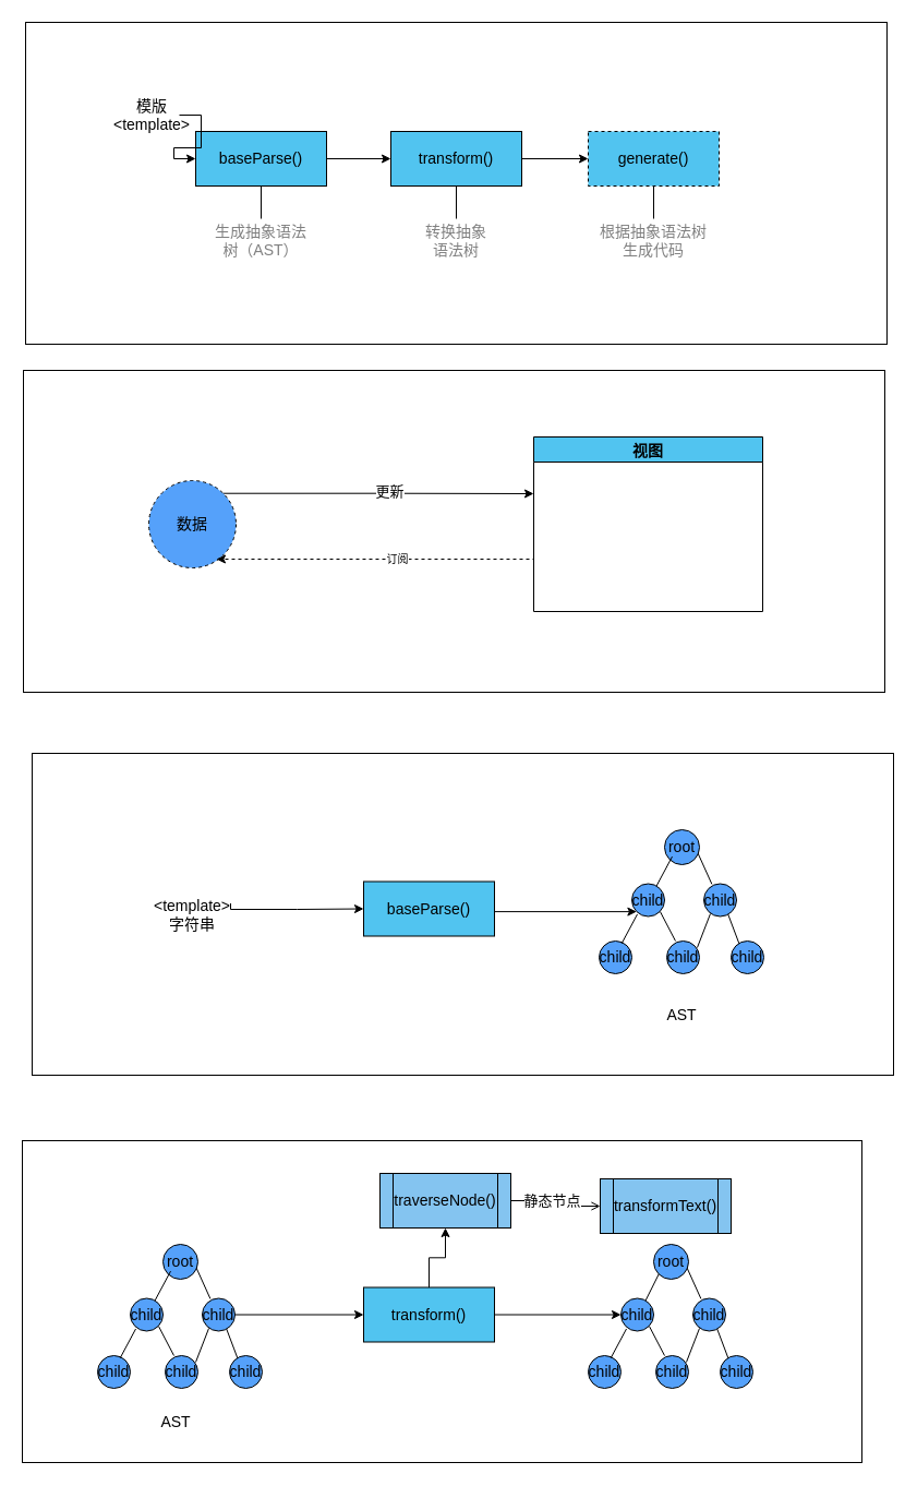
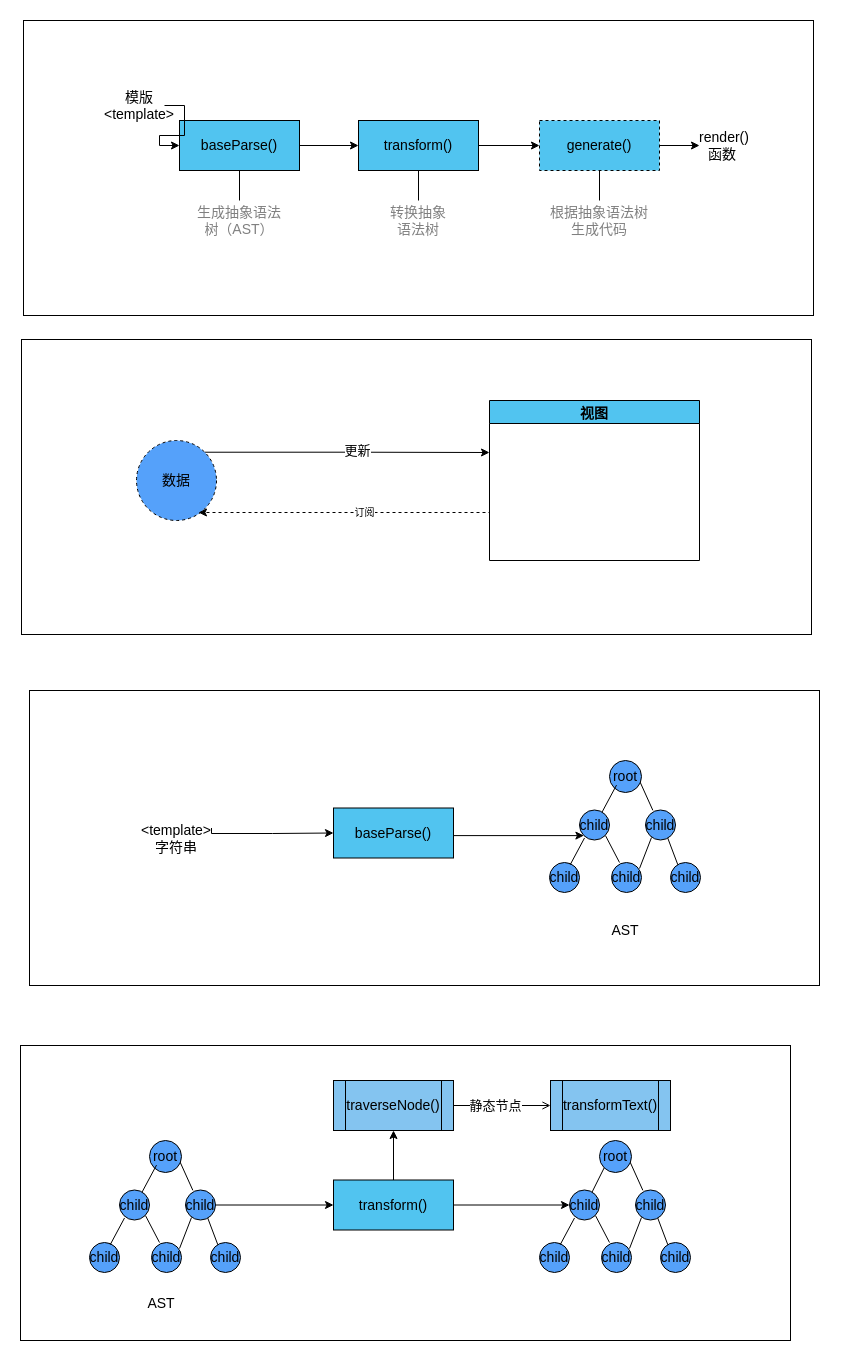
+ <mxCell id="9" style="edgeStyle=orthogonalEdgeStyle;rounded=0;orthogonalLoop=1;jettySize=auto;html=1;exitX=1;exitY=0.5;exitDx=0;exitDy=0;entryX=0;entryY=0.5;entryDx=0;entryDy=0;fontSize=14;" edge="1" parent="1" source="11" target="21"><mxGeometry relative="1" as="geometry" /></mxCell>
+ <mxCell id="21" value="render() 函数&amp;nbsp;" style="text;html=1;strokeColor=none;fillColor=none;align=center;verticalAlign=middle;whiteSpace=wrap;rounded=0;fontSize=14;" vertex="1" parent="1"><mxGeometry x="699" y="135" width="50" height="20" as="geometry" /></mxCell>
- <mxCell id="63" value="traverseNode()" style="shape=process;whiteSpace=wrap;html=1;backgroundOutline=1;fontSize=14;fillColor=#84C4F0;" vertex="1" parent="1"><mxGeometry x="348" y="1075" width="120" height="50" as="geometry" /></mxCell>
+ <mxCell id="63" value="traverseNode()" style="shape=process;whiteSpace=wrap;html=1;backgroundOutline=1;fontSize=14;fillColor=#84C4F0;" vertex="1" parent="1"><mxGeometry x="333" y="1080" width="120" height="50" as="geometry" /></mxCell>
